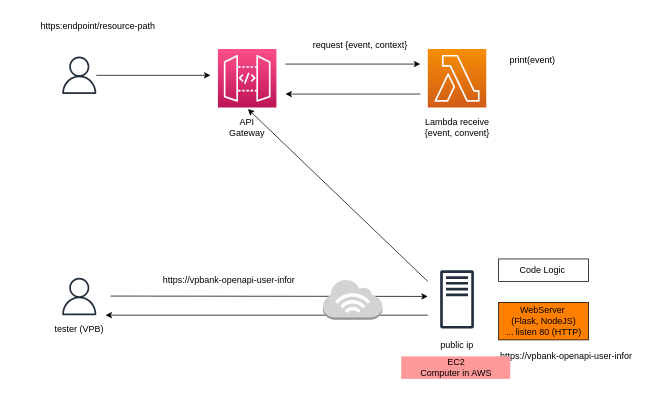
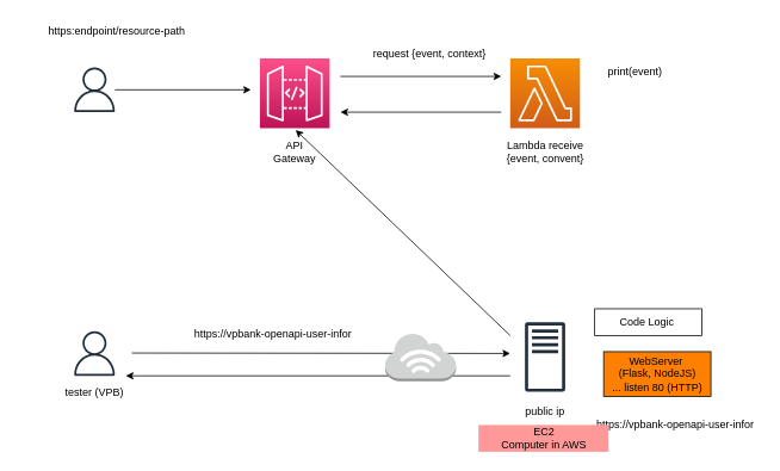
- <mxCell id="15" value="WebServer&amp;nbsp;&lt;br&gt;(Flask, NodeJS)&lt;br&gt;... listen 80 (HTTP)" style="rounded=0;whiteSpace=wrap;html=1;fillColor=#FF8000;" vertex="1" parent="1"><mxGeometry x="664.5" y="403" width="120" height="50" as="geometry" /></mxCell>
+ <mxCell id="15" value="WebServer&amp;nbsp;&lt;br&gt;(Flask, NodeJS)&lt;br&gt;... listen 80 (HTTP)" style="rounded=0;whiteSpace=wrap;html=1;fillColor=#FF8000;" vertex="1" parent="1"><mxGeometry x="674.5" y="393" width="120" height="50" as="geometry" /></mxCell>
